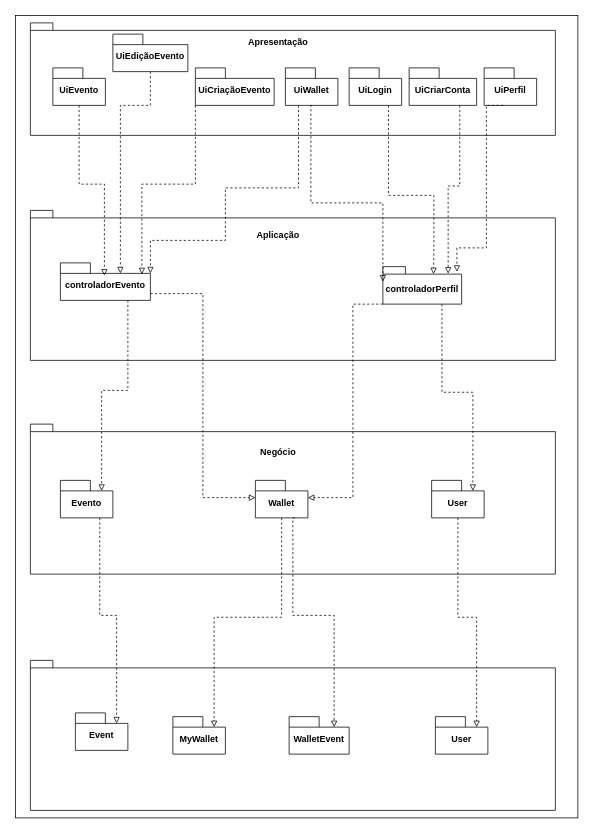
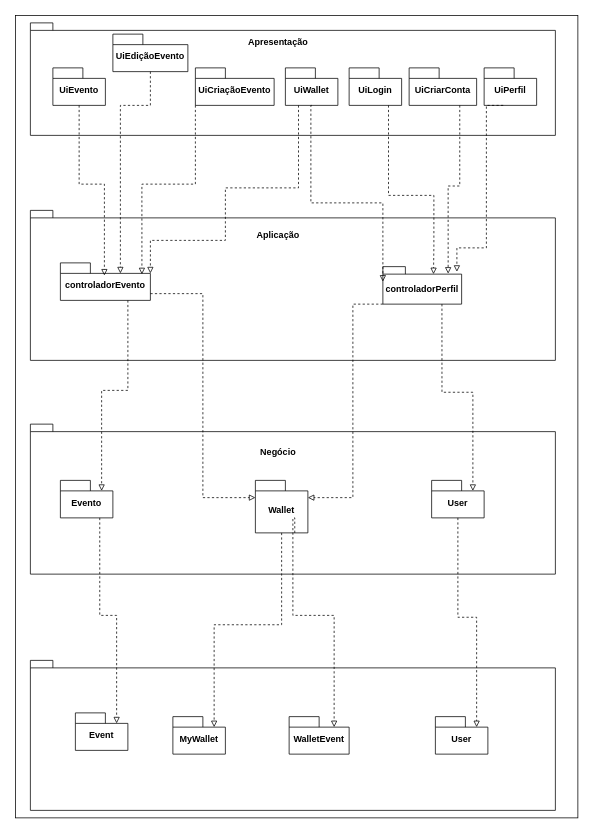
- <mxCell id="30" value="Wallet" style="shape=folder;fontStyle=1;spacingTop=10;tabWidth=40;tabHeight=14;tabPosition=left;html=1;whiteSpace=wrap;" vertex="1" parent="1"><mxGeometry x="340" y="640" width="70" height="50" as="geometry" /></mxCell>
+ <mxCell id="30" value="Wallet" style="shape=folder;fontStyle=1;spacingTop=10;tabWidth=40;tabHeight=14;tabPosition=left;html=1;whiteSpace=wrap;" vertex="1" parent="1"><mxGeometry x="340" y="640" width="70" height="70" as="geometry" /></mxCell>
